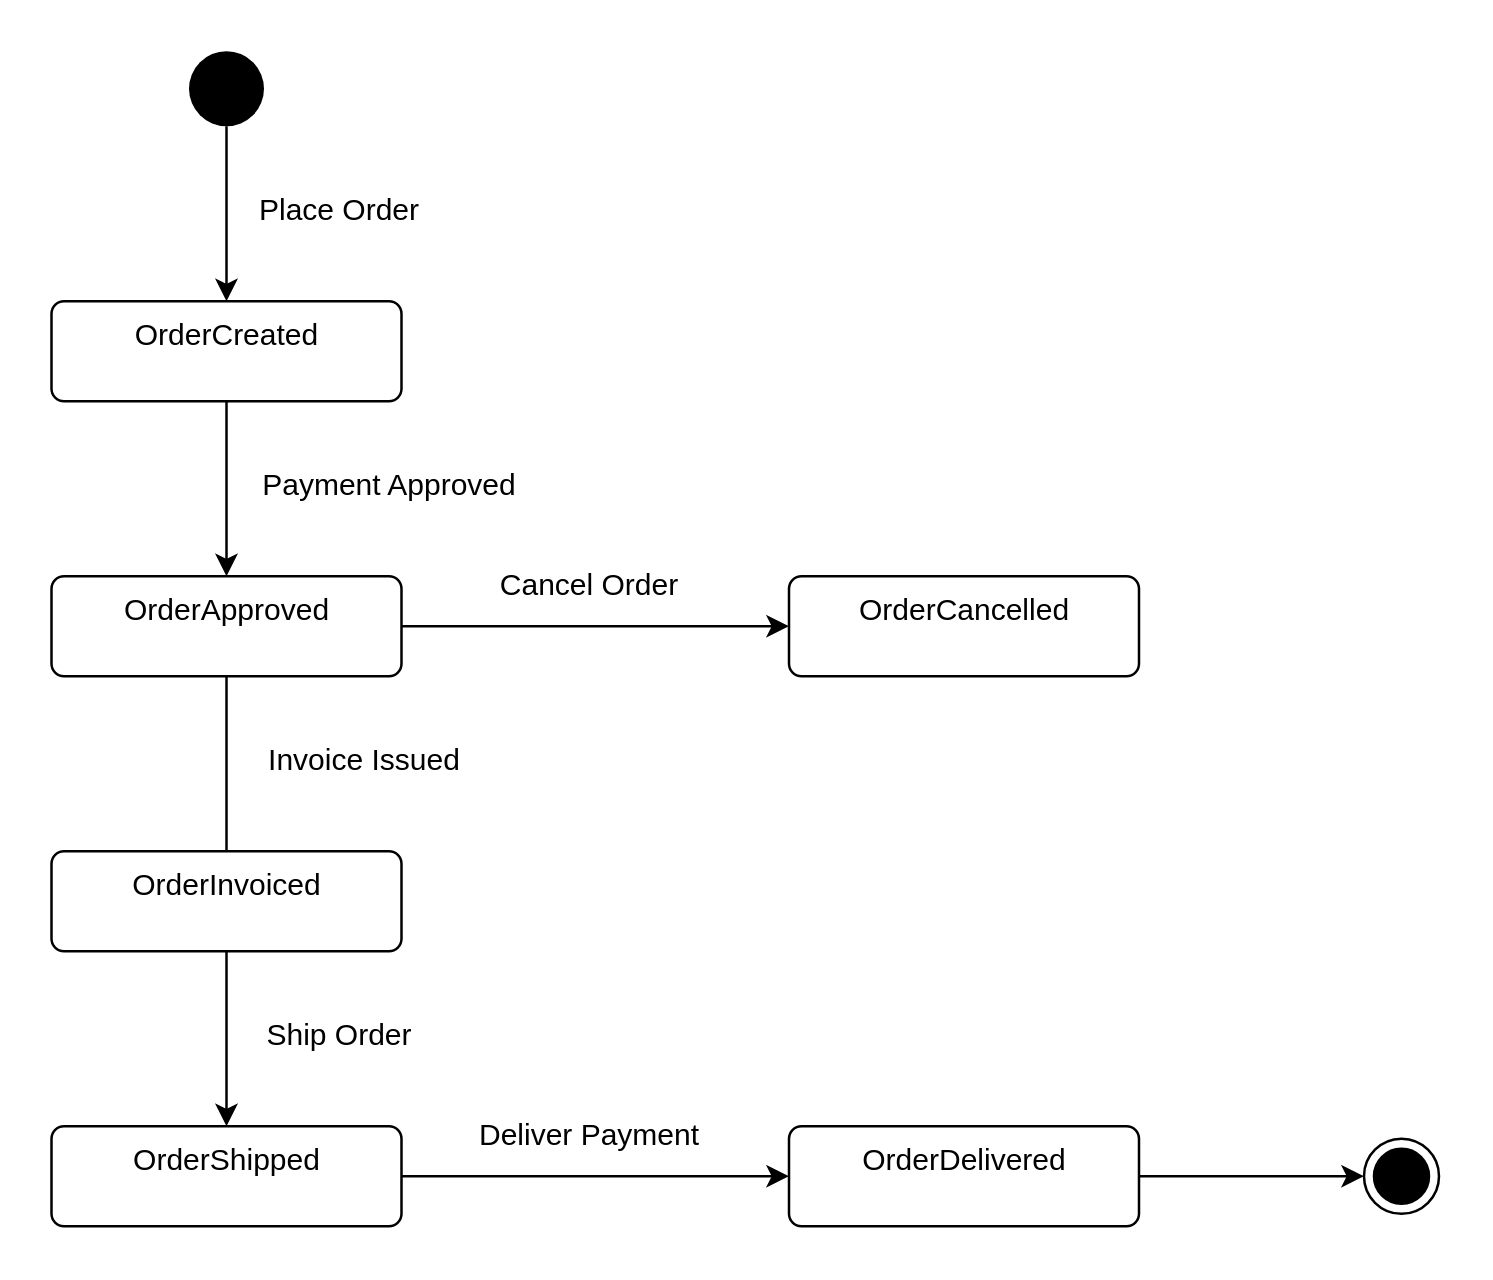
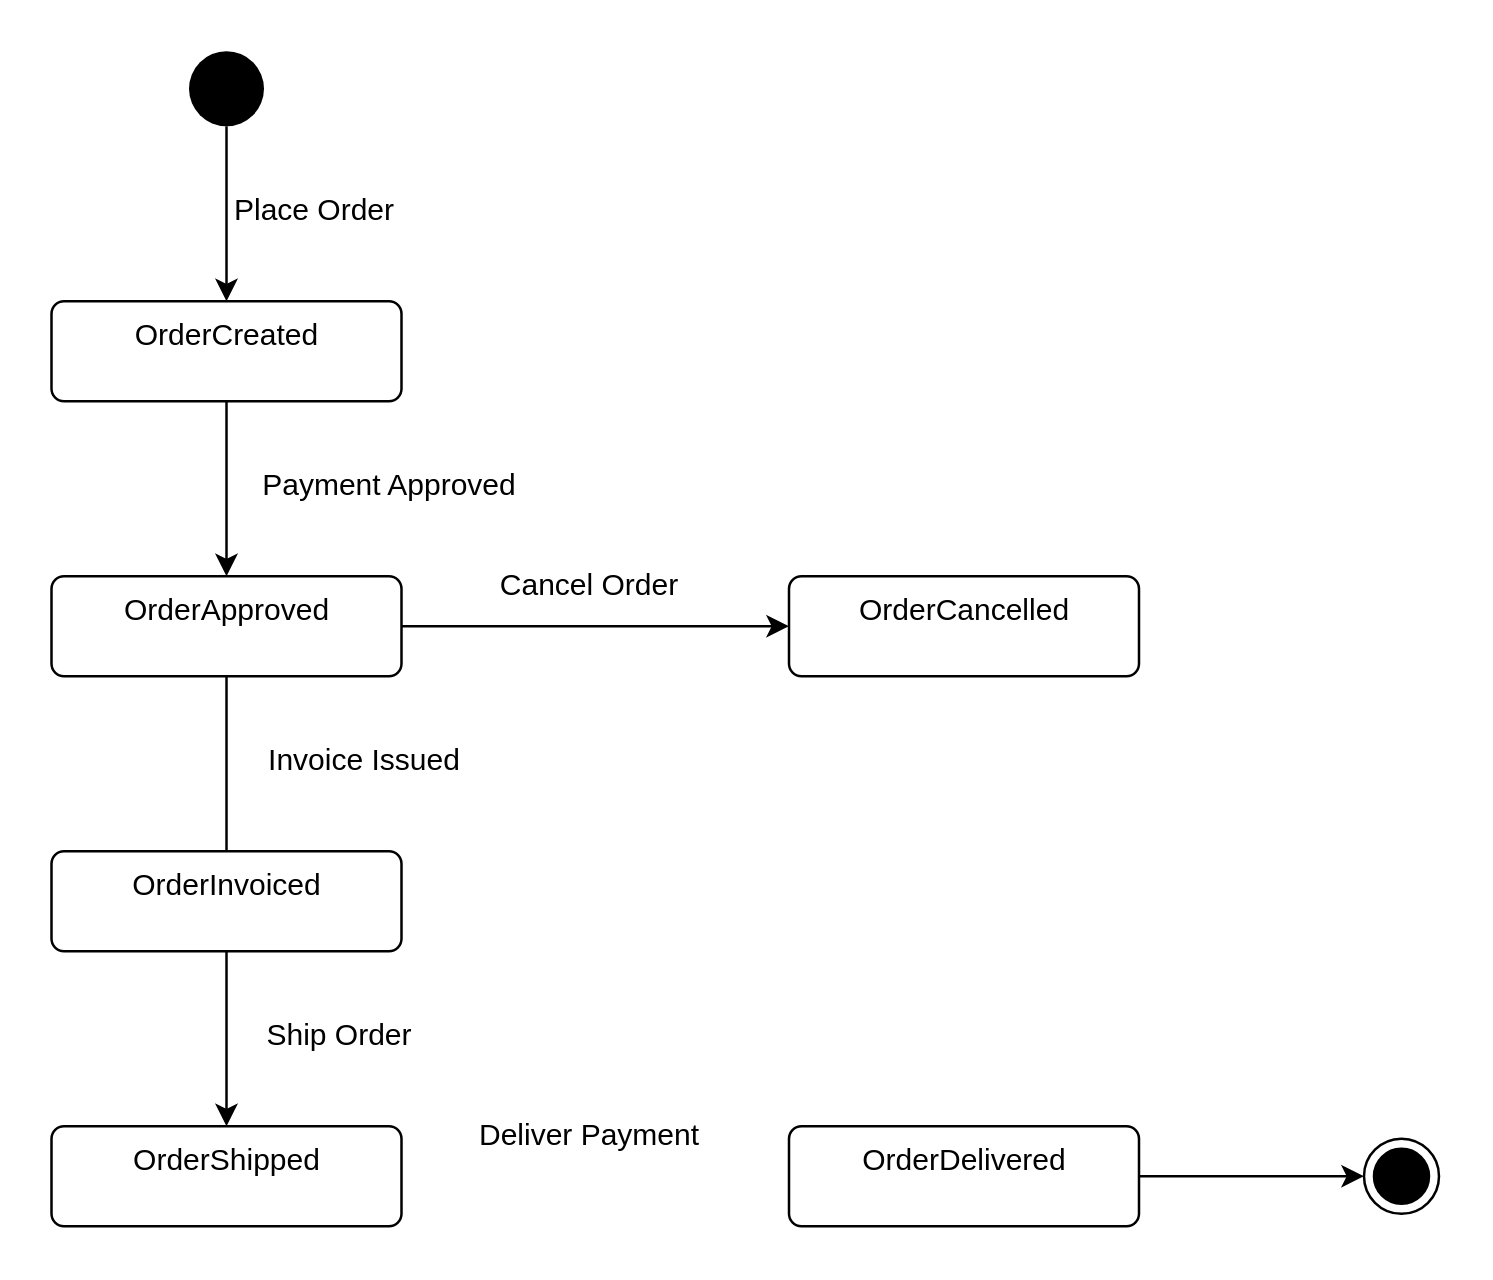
- <mxCell id="17" value="Place Order" style="text;html=1;align=center;" vertex="1" parent="1"><mxGeometry x="35" y="70" width="200" height="25" as="geometry" /></mxCell>
+ <mxCell id="17" value="Place Order" style="text;html=1;align=center;" vertex="1" parent="1"><mxGeometry x="25" y="70" width="200" height="25" as="geometry" /></mxCell>
- <mxCell id="12" style="edgeStyle=orthogonalEdgeStyle;rounded=0;orthogonalLoop=1;jettySize=auto;html=1;entryX=0;entryY=0.5;entryDx=0;entryDy=0;" edge="1" parent="1" source="13" target="15"><mxGeometry relative="1" as="geometry" /></mxCell>
